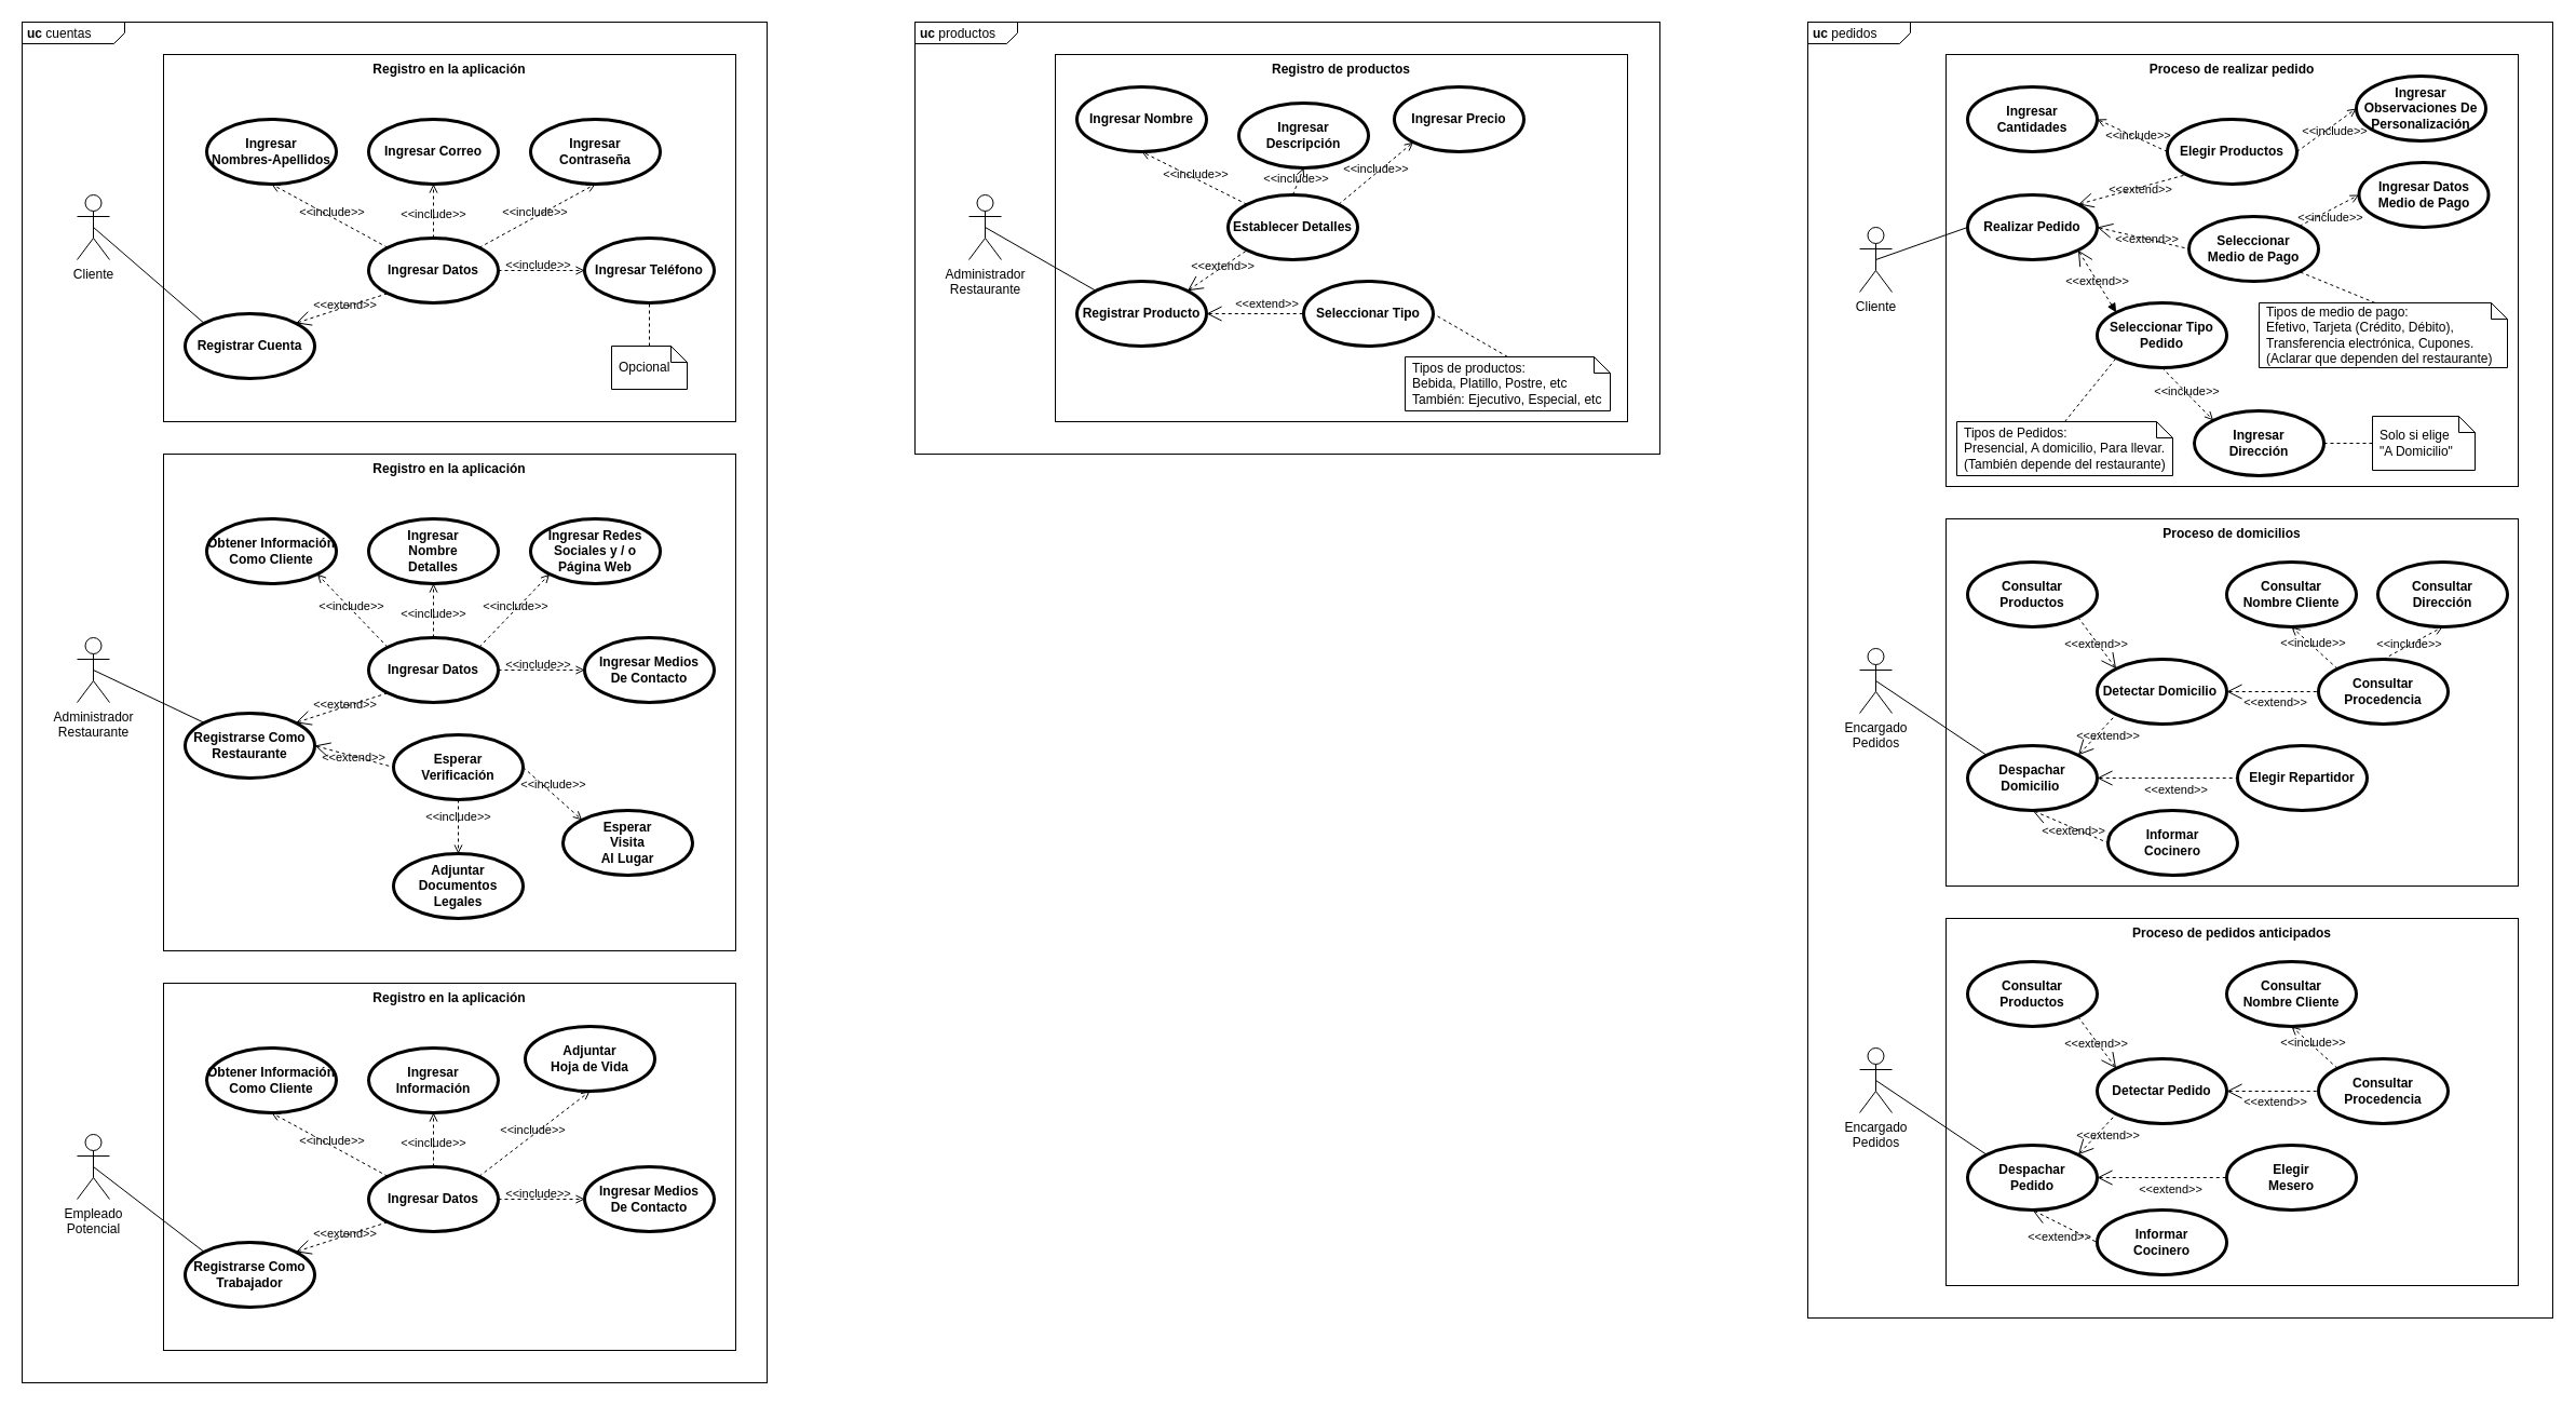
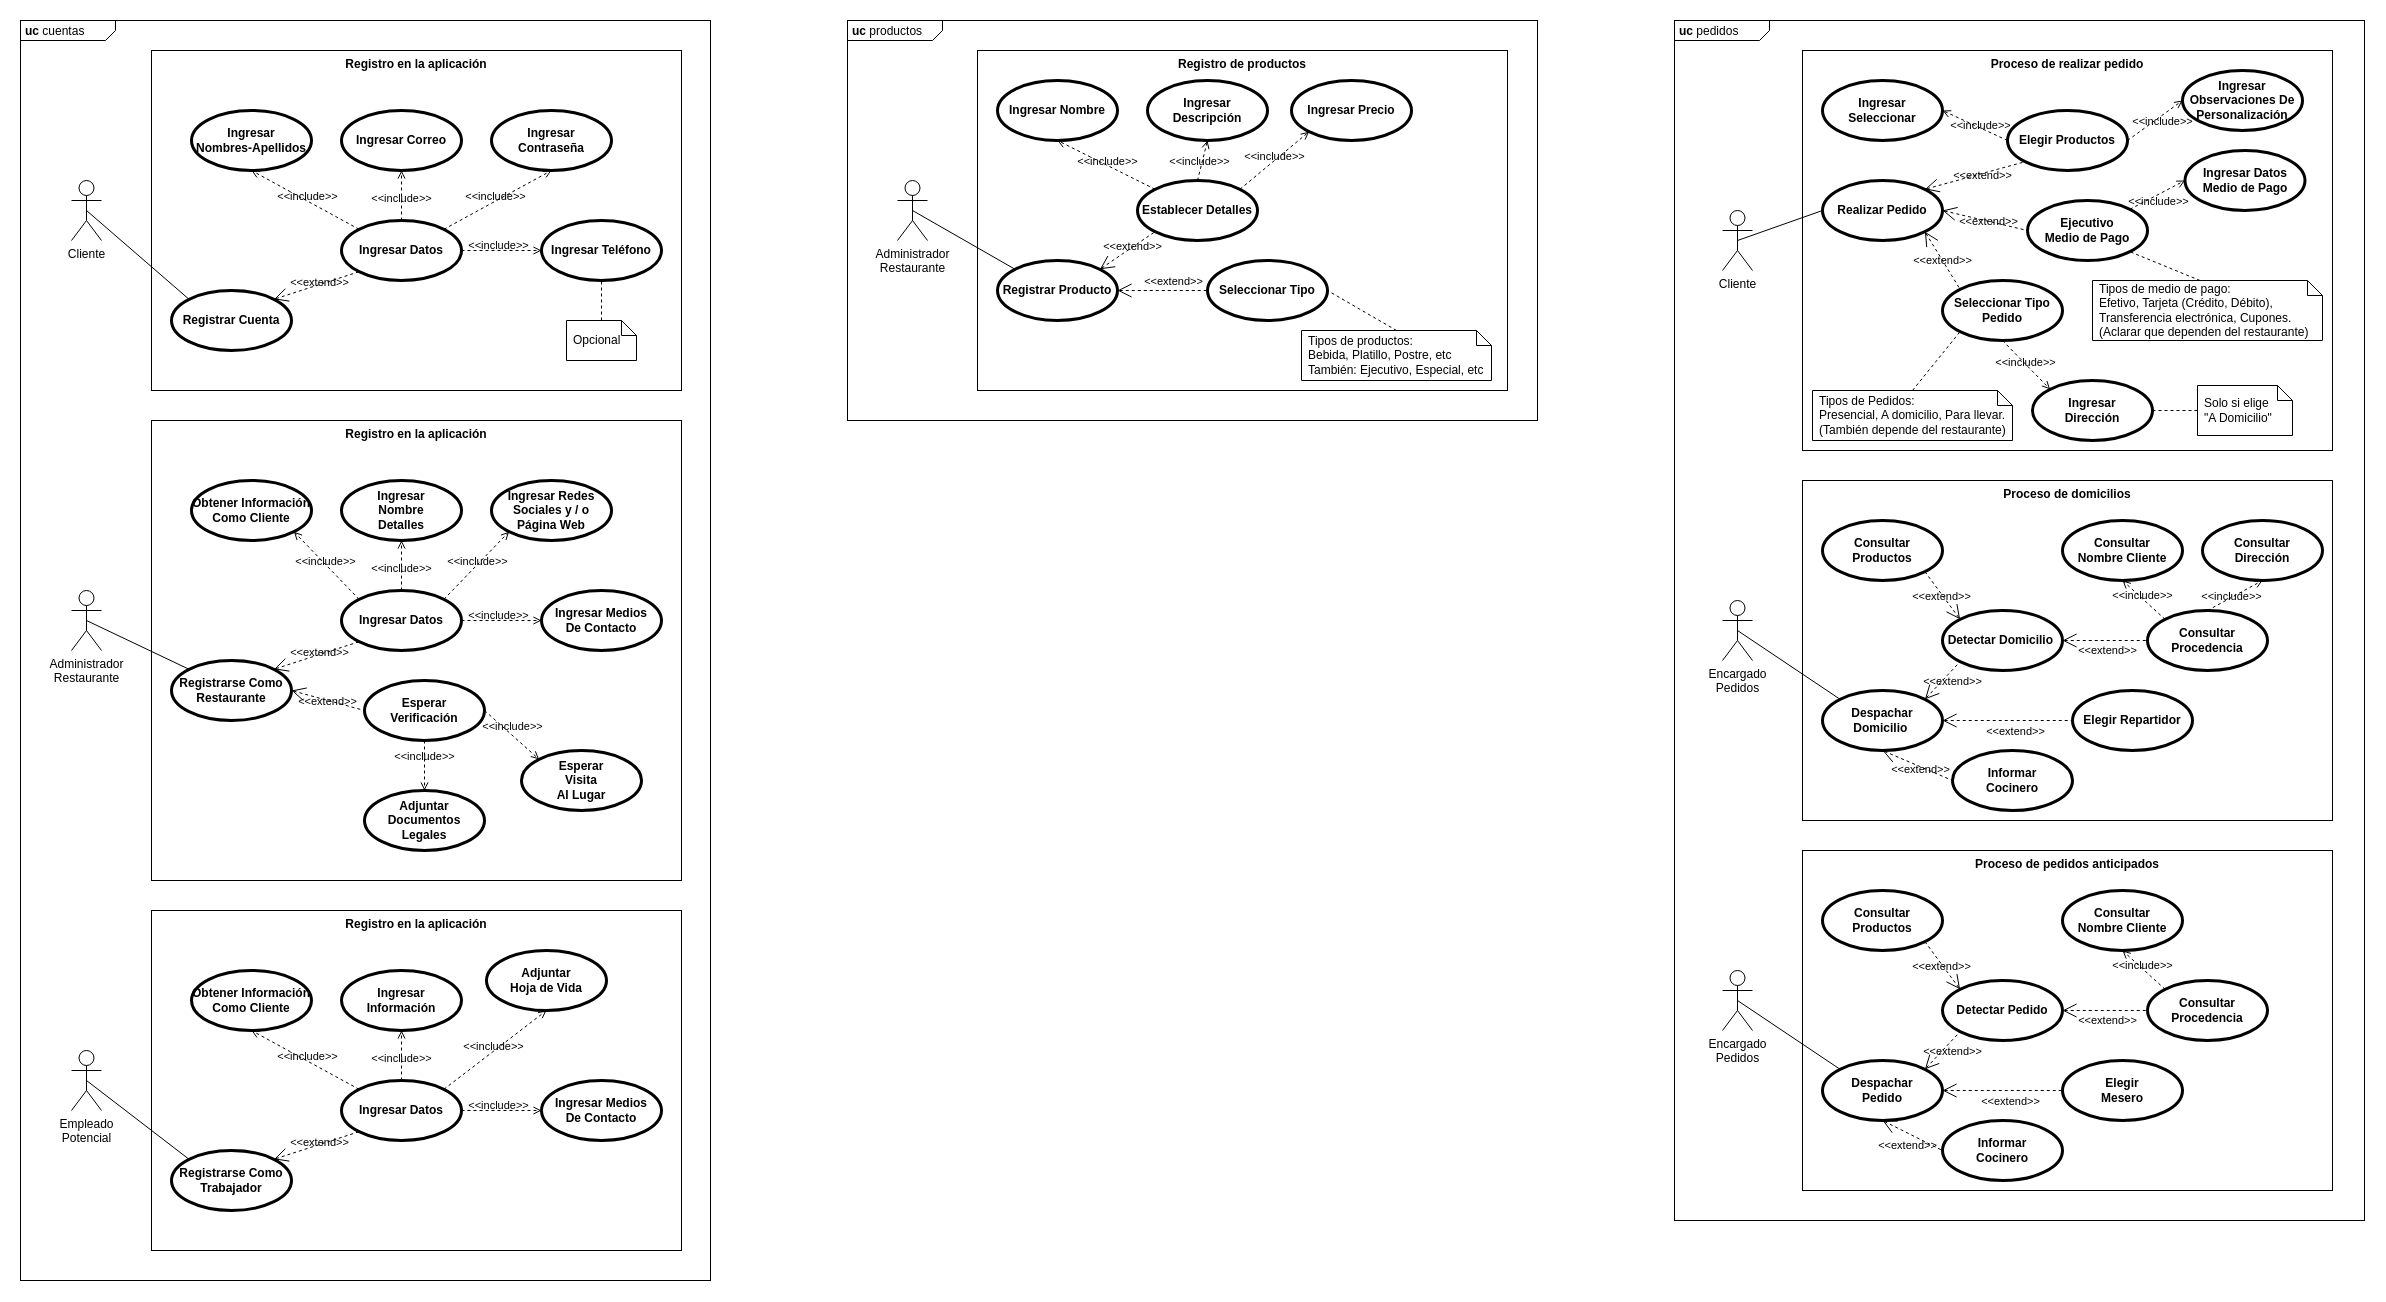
- <mxCell id="73" value="Ingresar &lt;br&gt;Cantidades" style="shape=ellipse;html=1;strokeWidth=3;fontStyle=1;whiteSpace=wrap;align=center;perimeter=ellipsePerimeter;" parent="1" vertex="1"><mxGeometry x="1822" y="80" width="120" height="60" as="geometry" /></mxCell>
+ <mxCell id="73" value="Ingresar &lt;br&gt;Seleccionar" style="shape=ellipse;html=1;strokeWidth=3;fontStyle=1;whiteSpace=wrap;align=center;perimeter=ellipsePerimeter;" parent="1" vertex="1"><mxGeometry x="1822" y="80" width="120" height="60" as="geometry" /></mxCell>
- <mxCell id="10" value="Ingresar&lt;br&gt;Descripción" style="shape=ellipse;html=1;strokeWidth=3;fontStyle=1;whiteSpace=wrap;align=center;perimeter=ellipsePerimeter;" parent="1" vertex="1"><mxGeometry x="1147" y="95" width="120" height="60" as="geometry" /></mxCell>
+ <mxCell id="10" value="Ingresar&lt;br&gt;Descripción" style="shape=ellipse;html=1;strokeWidth=3;fontStyle=1;whiteSpace=wrap;align=center;perimeter=ellipsePerimeter;" parent="1" vertex="1"><mxGeometry x="1147" y="80" width="120" height="60" as="geometry" /></mxCell>
- <mxCell id="77" value="Seleccionar&lt;br&gt;Medio de Pago" style="shape=ellipse;html=1;strokeWidth=3;fontStyle=1;whiteSpace=wrap;align=center;perimeter=ellipsePerimeter;" parent="1" vertex="1"><mxGeometry x="2027" y="200" width="120" height="60" as="geometry" /></mxCell>
+ <mxCell id="77" value="Ejecutivo&lt;br&gt;Medio de Pago" style="shape=ellipse;html=1;strokeWidth=3;fontStyle=1;whiteSpace=wrap;align=center;perimeter=ellipsePerimeter;" parent="1" vertex="1"><mxGeometry x="2027" y="200" width="120" height="60" as="geometry" /></mxCell>
- <mxCell id="93" value="&amp;lt;&amp;lt;extend&amp;gt;&amp;gt;" style="edgeStyle=none;startArrow=open;endArrow=block;startSize=12;verticalAlign=middle;dashed=1;labelBackgroundColor=none;exitX=1;exitY=1;exitDx=0;exitDy=0;entryX=0;entryY=0;entryDx=0;entryDy=0;backgroundOutline=0;metaEdit=0;shadow=0;sketch=0;labelBorderColor=none;horizontal=1;labelPosition=center;verticalLabelPosition=middle;align=center;html=1;" parent="1" source="70" target="83" edge="1"><mxGeometry width="160" relative="1" as="geometry"><mxPoint x="2032" y="300" as="sourcePoint" /><mxPoint x="2192" y="300" as="targetPoint" /><mxPoint as="offset" /></mxGeometry></mxCell>
+ <mxCell id="93" value="&amp;lt;&amp;lt;extend&amp;gt;&amp;gt;" style="edgeStyle=none;startArrow=open;endArrow=none;startSize=12;verticalAlign=middle;dashed=1;labelBackgroundColor=none;exitX=1;exitY=1;exitDx=0;exitDy=0;entryX=0;entryY=0;entryDx=0;entryDy=0;backgroundOutline=0;metaEdit=0;shadow=0;sketch=0;labelBorderColor=none;horizontal=1;labelPosition=center;verticalLabelPosition=middle;align=center;html=1;" parent="1" source="70" target="83" edge="1"><mxGeometry width="160" relative="1" as="geometry"><mxPoint x="2032" y="300" as="sourcePoint" /><mxPoint x="2192" y="300" as="targetPoint" /><mxPoint as="offset" /></mxGeometry></mxCell>
